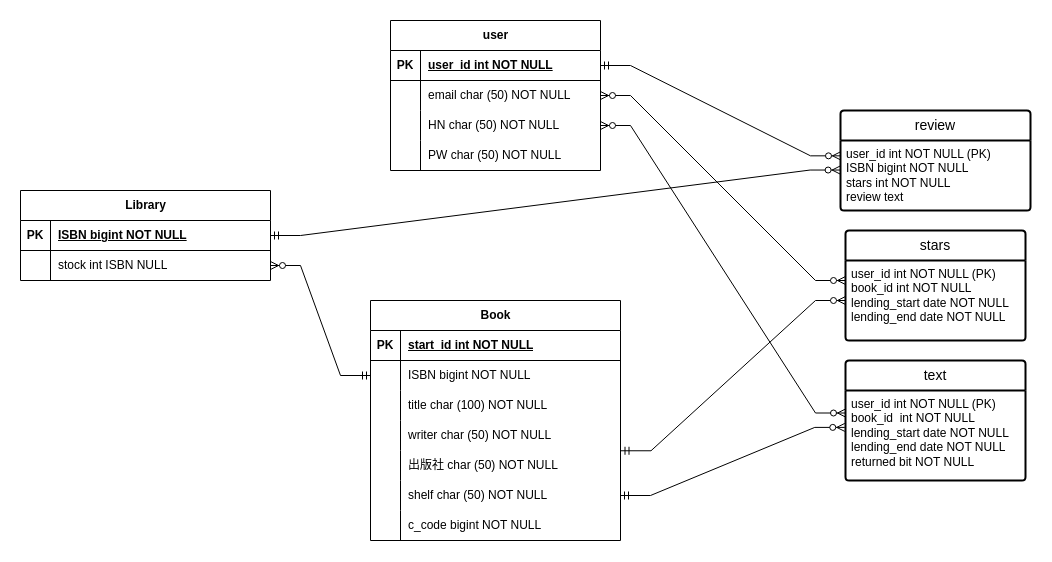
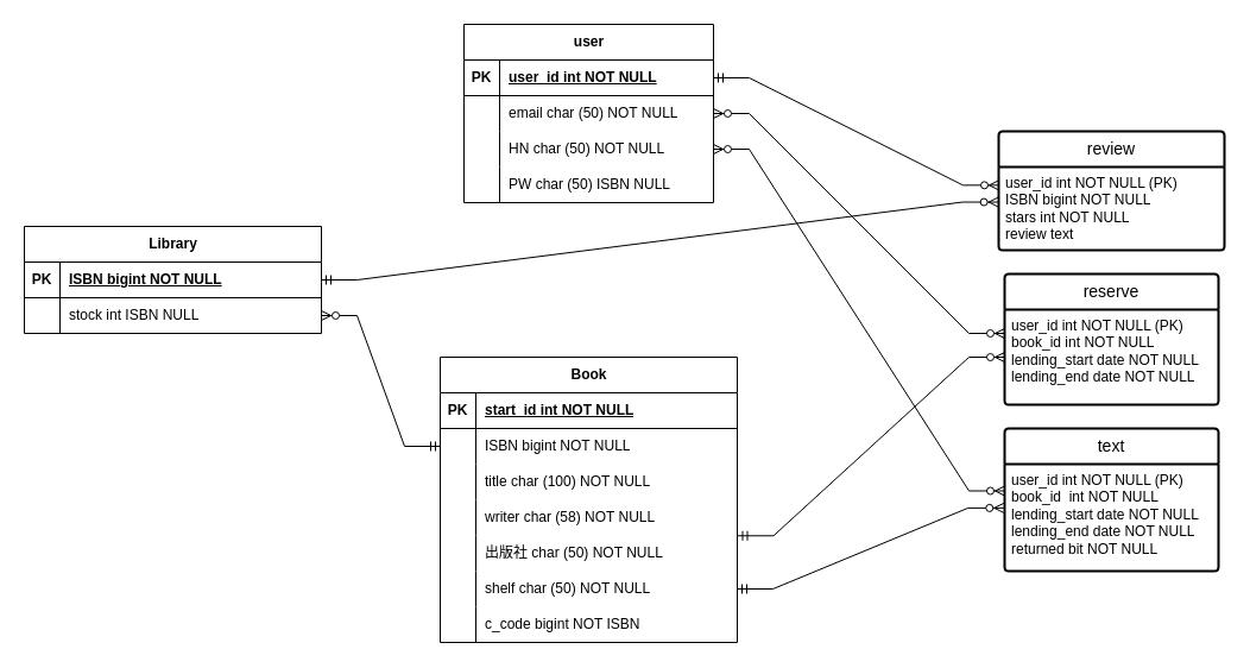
- <mxCell id="14" value="PW char (50) NOT NULL" style="shape=partialRectangle;connectable=0;fillColor=none;top=0;left=0;bottom=0;right=0;align=left;spacingLeft=6;overflow=hidden;whiteSpace=wrap;html=1;" parent="12" vertex="1"><mxGeometry x="30" width="180" height="30" as="geometry"><mxRectangle width="180" height="30" as="alternateBounds" /></mxGeometry></mxCell>
+ <mxCell id="14" value="PW char (50) ISBN NULL" style="shape=partialRectangle;connectable=0;fillColor=none;top=0;left=0;bottom=0;right=0;align=left;spacingLeft=6;overflow=hidden;whiteSpace=wrap;html=1;" parent="12" vertex="1"><mxGeometry x="30" width="180" height="30" as="geometry"><mxRectangle width="180" height="30" as="alternateBounds" /></mxGeometry></mxCell>
- <mxCell id="40" value="stars" style="swimlane;childLayout=stackLayout;horizontal=1;startSize=30;horizontalStack=0;rounded=1;fontSize=14;fontStyle=0;strokeWidth=2;resizeParent=0;resizeLast=1;shadow=0;dashed=0;align=center;arcSize=4;whiteSpace=wrap;html=1;" parent="1" vertex="1"><mxGeometry x="845" y="230" width="180" height="110" as="geometry" /></mxCell>
+ <mxCell id="40" value="reserve" style="swimlane;childLayout=stackLayout;horizontal=1;startSize=30;horizontalStack=0;rounded=1;fontSize=14;fontStyle=0;strokeWidth=2;resizeParent=0;resizeLast=1;shadow=0;dashed=0;align=center;arcSize=4;whiteSpace=wrap;html=1;" parent="1" vertex="1"><mxGeometry x="845" y="230" width="180" height="110" as="geometry" /></mxCell>
- <mxCell id="27" value="writer char (50) NOT NULL" style="shape=partialRectangle;connectable=0;fillColor=none;top=0;left=0;bottom=0;right=0;align=left;spacingLeft=6;overflow=hidden;whiteSpace=wrap;html=1;" parent="25" vertex="1"><mxGeometry x="30" width="220" height="30" as="geometry"><mxRectangle width="220" height="30" as="alternateBounds" /></mxGeometry></mxCell>
+ <mxCell id="27" value="writer char (58) NOT NULL" style="shape=partialRectangle;connectable=0;fillColor=none;top=0;left=0;bottom=0;right=0;align=left;spacingLeft=6;overflow=hidden;whiteSpace=wrap;html=1;" parent="25" vertex="1"><mxGeometry x="30" width="220" height="30" as="geometry"><mxRectangle width="220" height="30" as="alternateBounds" /></mxGeometry></mxCell>
- <mxCell id="36" value="c_code bigint NOT NULL" style="shape=partialRectangle;connectable=0;fillColor=none;top=0;left=0;bottom=0;right=0;align=left;spacingLeft=6;overflow=hidden;whiteSpace=wrap;html=1;" parent="34" vertex="1"><mxGeometry x="30" width="220" height="30" as="geometry"><mxRectangle width="220" height="30" as="alternateBounds" /></mxGeometry></mxCell>
+ <mxCell id="36" value="c_code bigint NOT ISBN" style="shape=partialRectangle;connectable=0;fillColor=none;top=0;left=0;bottom=0;right=0;align=left;spacingLeft=6;overflow=hidden;whiteSpace=wrap;html=1;" parent="34" vertex="1"><mxGeometry x="30" width="220" height="30" as="geometry"><mxRectangle width="220" height="30" as="alternateBounds" /></mxGeometry></mxCell>
